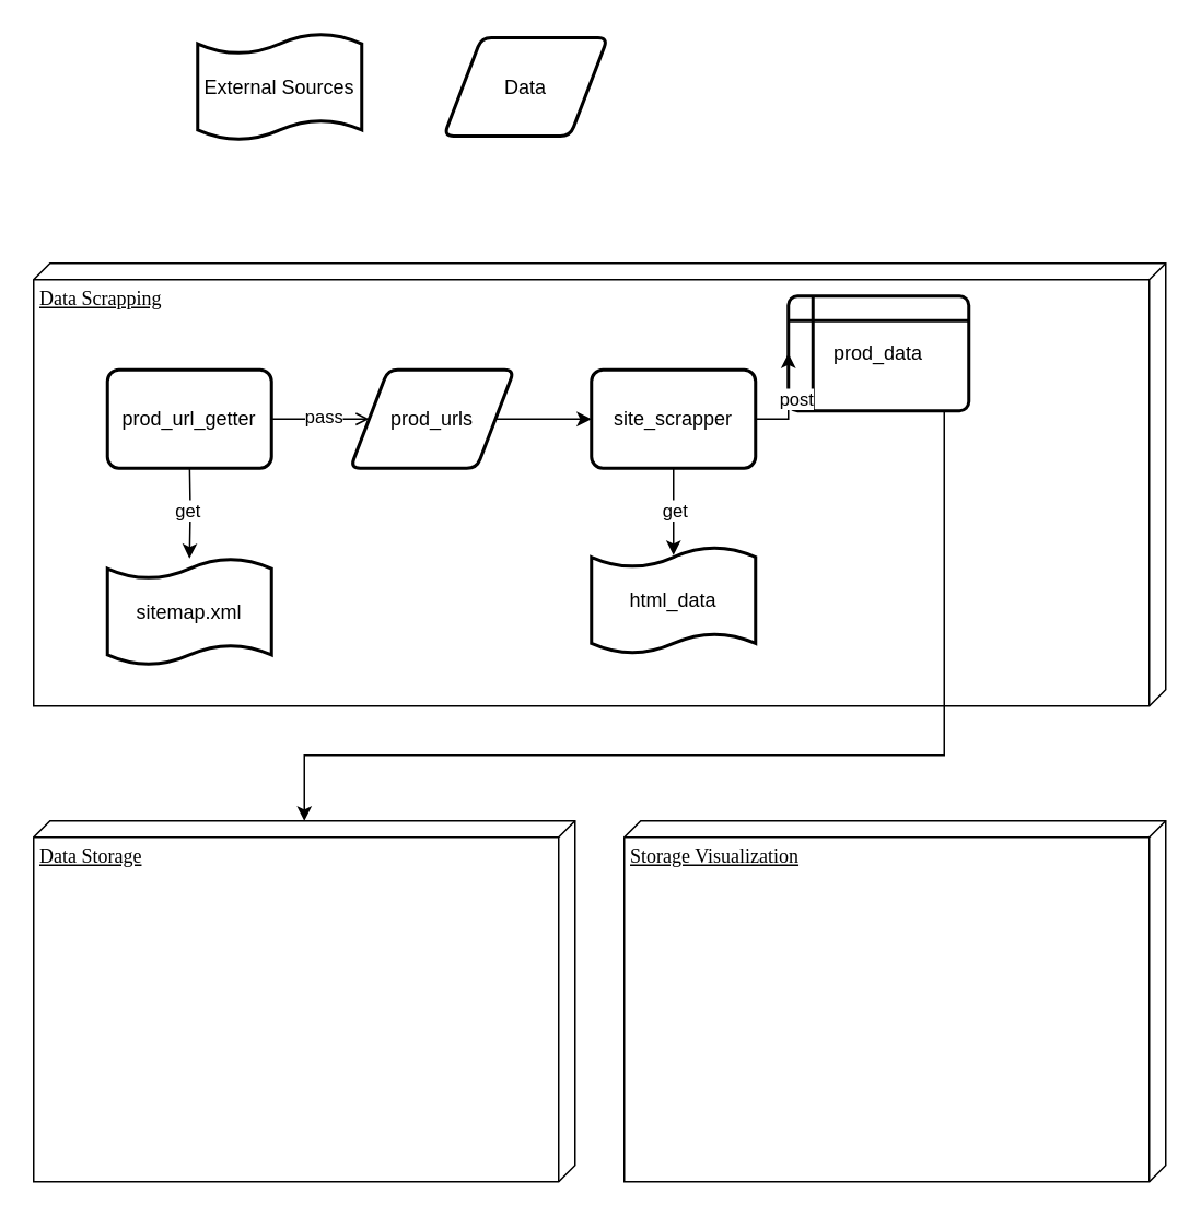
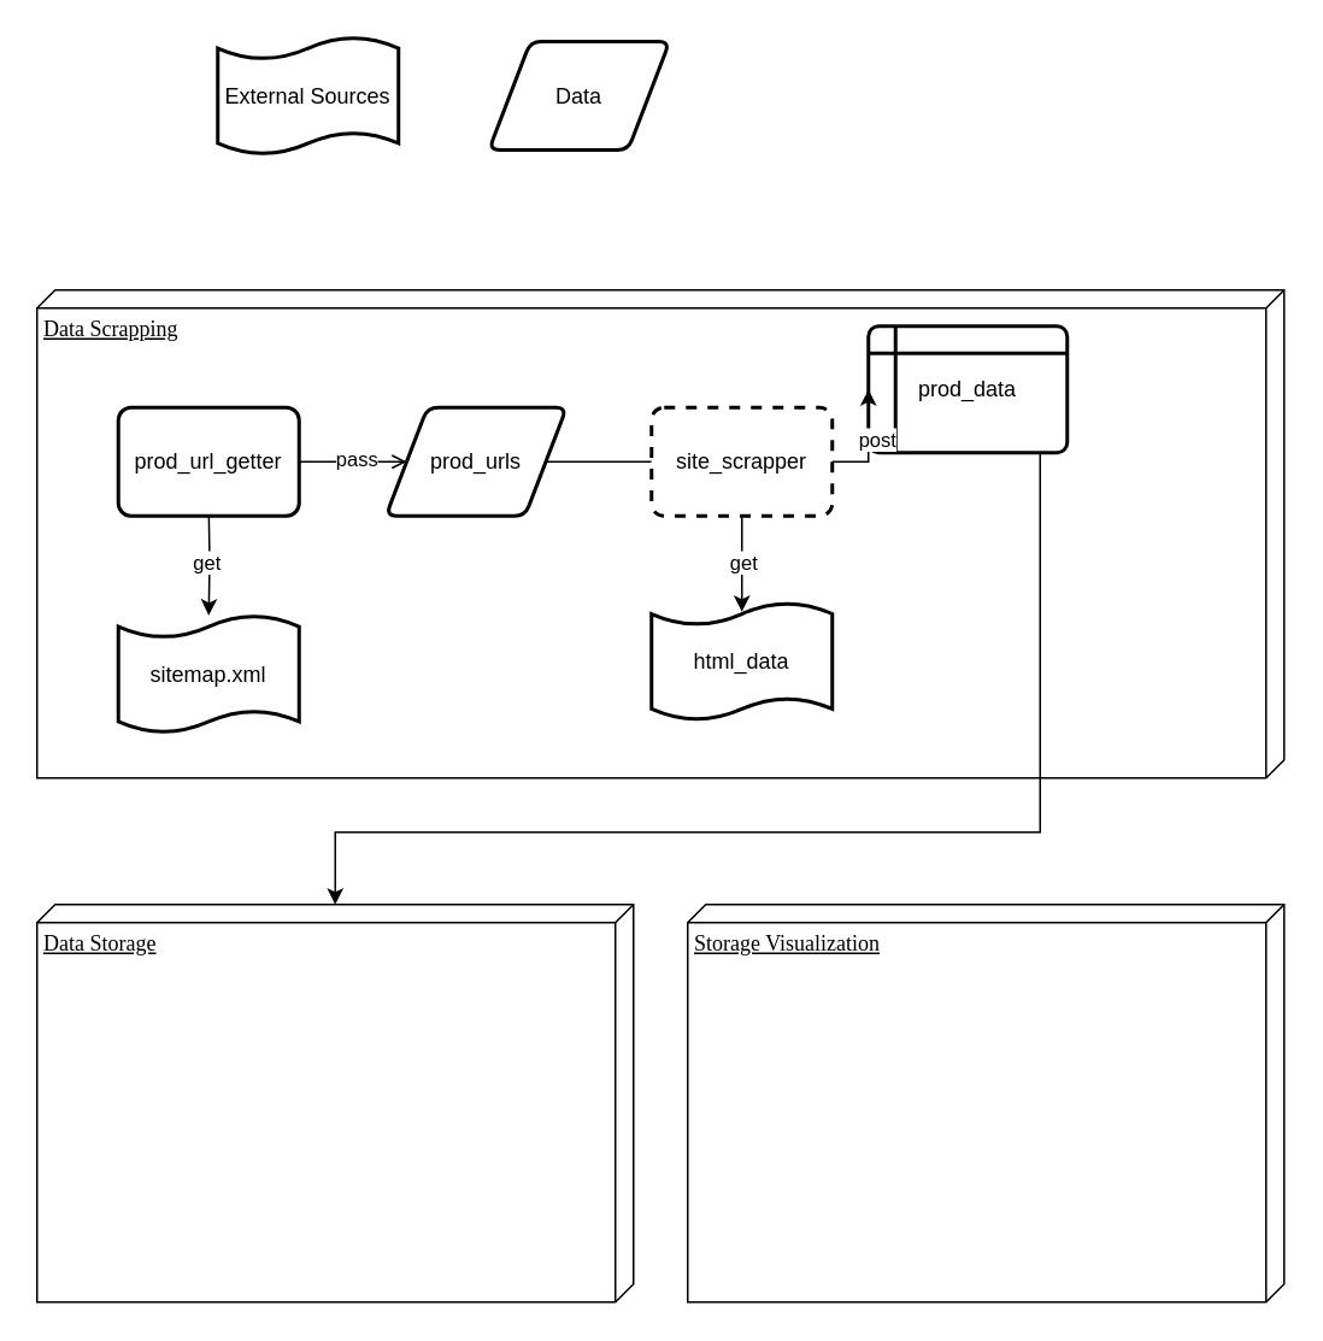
- <mxCell id="12" value="" style="edgeStyle=orthogonalEdgeStyle;rounded=0;orthogonalLoop=1;jettySize=auto;html=1;" edge="1" parent="1" source="13" target="14"><mxGeometry relative="1" as="geometry" /></mxCell>
+ <mxCell id="12" value="" style="edgeStyle=orthogonalEdgeStyle;rounded=0;orthogonalLoop=1;jettySize=auto;html=1;endArrow=none;" edge="1" parent="1" source="13" target="14"><mxGeometry relative="1" as="geometry" /></mxCell>
- <mxCell id="14" value="site_scrapper" style="rounded=1;whiteSpace=wrap;html=1;absoluteArcSize=1;arcSize=14;strokeWidth=2;" vertex="1" parent="1"><mxGeometry x="360" y="225" width="100" height="60" as="geometry" /></mxCell>
+ <mxCell id="14" value="site_scrapper" style="rounded=1;whiteSpace=wrap;html=1;absoluteArcSize=1;arcSize=14;strokeWidth=2;dashed=1;" vertex="1" parent="1"><mxGeometry x="360" y="225" width="100" height="60" as="geometry" /></mxCell>
